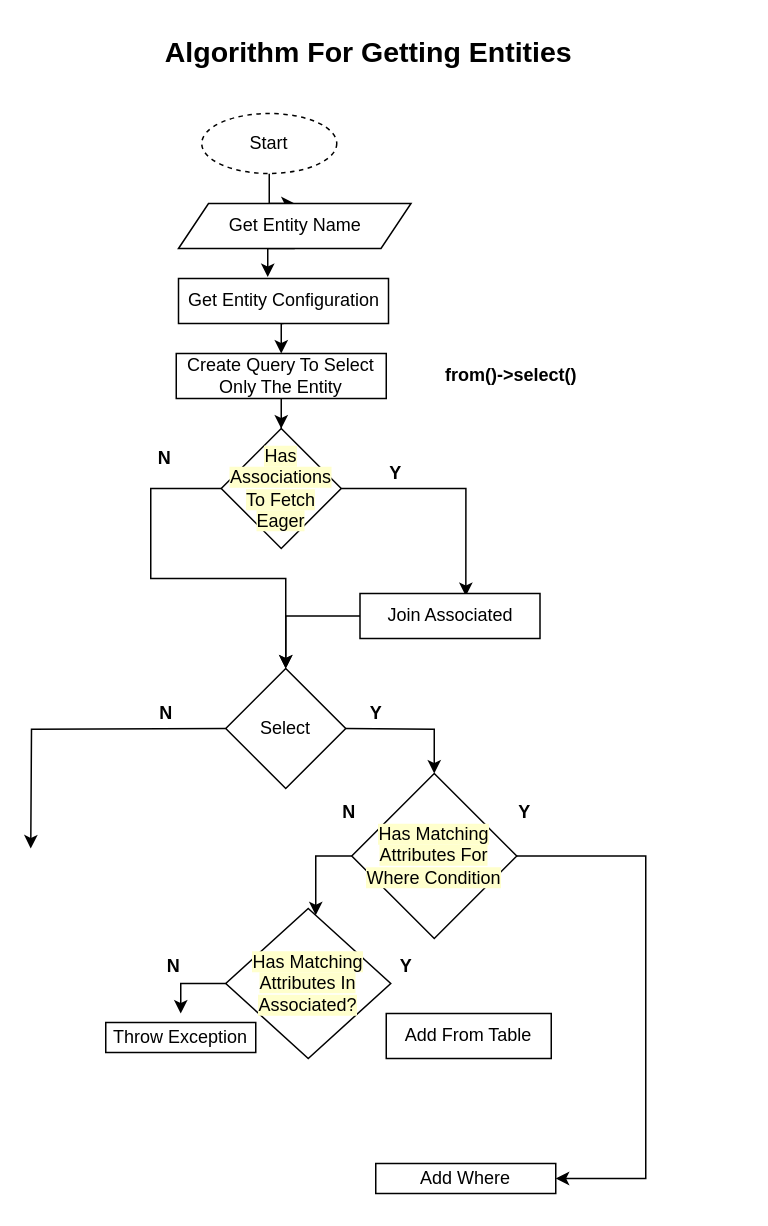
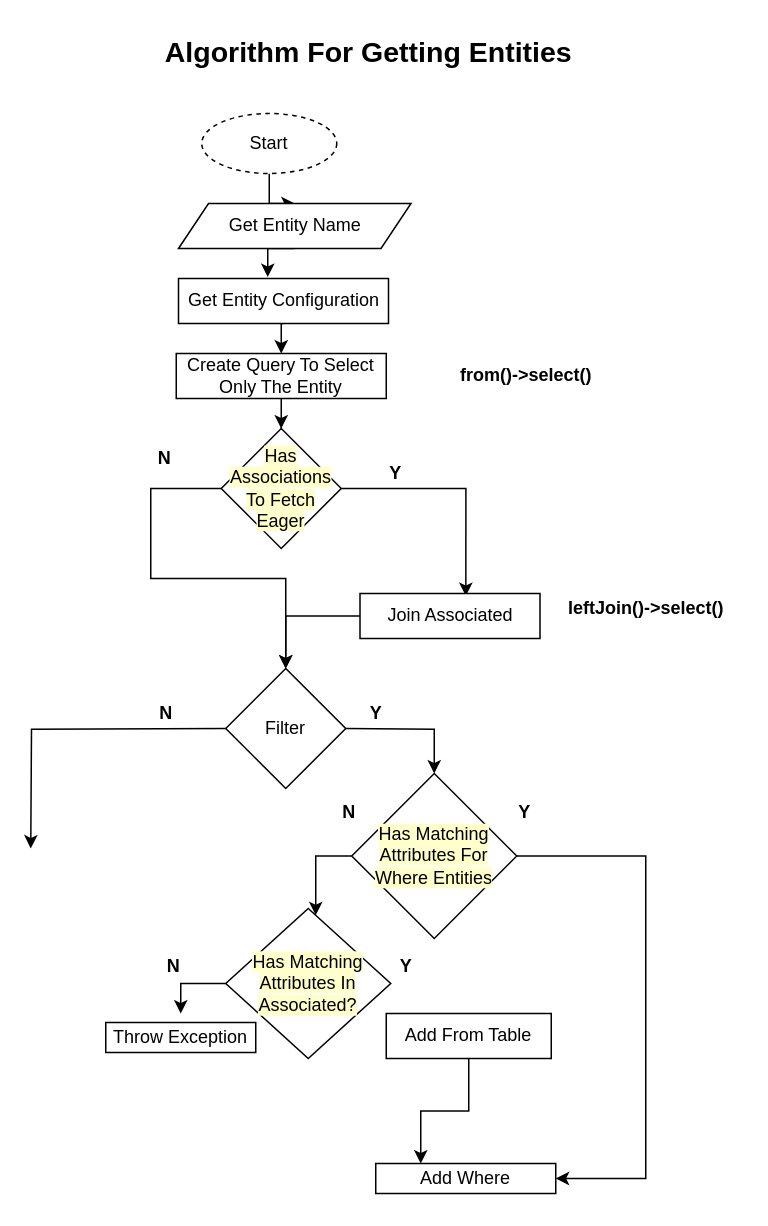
- <mxCell id="37" value="from()-&amp;gt;select()" style="text;html=1;align=center;verticalAlign=middle;resizable=0;points=[];autosize=1;fontSize=12;fontStyle=1" vertex="1" parent="1"><mxGeometry x="290" y="240" width="100" height="20" as="geometry" /></mxCell>
+ <mxCell id="37" value="from()-&amp;gt;select()" style="text;html=1;align=center;verticalAlign=middle;resizable=0;points=[];autosize=1;fontSize=12;fontStyle=1" vertex="1" parent="1"><mxGeometry x="300" y="240" width="100" height="20" as="geometry" /></mxCell>
+ <mxCell id="36" value="leftJoin()-&amp;gt;select()" style="text;html=1;align=center;verticalAlign=middle;resizable=0;points=[];autosize=1;fontSize=12;fontStyle=1" vertex="1" parent="1"><mxGeometry x="370" y="395" width="120" height="20" as="geometry" /></mxCell>
- <mxCell id="24" value="Select" style="rhombus;whiteSpace=wrap;html=1;fontSize=12;" vertex="1" parent="1"><mxGeometry x="150" y="445" width="80" height="80" as="geometry" /></mxCell>
+ <mxCell id="24" value="Filter" style="rhombus;whiteSpace=wrap;html=1;fontSize=12;" vertex="1" parent="1"><mxGeometry x="150" y="445" width="80" height="80" as="geometry" /></mxCell>
- <mxCell id="11" value="&lt;span style=&quot;background-color: rgb(255 , 255 , 204)&quot;&gt;Has Matching Attributes For Where Condition&lt;/span&gt;" style="rhombus;whiteSpace=wrap;html=1;fontSize=12;" vertex="1" parent="1"><mxGeometry x="234" y="515" width="110" height="110" as="geometry" /></mxCell>
+ <mxCell id="11" value="&lt;span style=&quot;background-color: rgb(255 , 255 , 204)&quot;&gt;Has Matching Attributes For Where Entities&lt;/span&gt;" style="rhombus;whiteSpace=wrap;html=1;fontSize=12;" vertex="1" parent="1"><mxGeometry x="234" y="515" width="110" height="110" as="geometry" /></mxCell>
+ <mxCell id="17" style="edgeStyle=orthogonalEdgeStyle;rounded=0;orthogonalLoop=1;jettySize=auto;html=1;entryX=0.25;entryY=0;entryDx=0;entryDy=0;fontSize=12;" edge="1" parent="1" source="18" target="21"><mxGeometry relative="1" as="geometry" /></mxCell>
